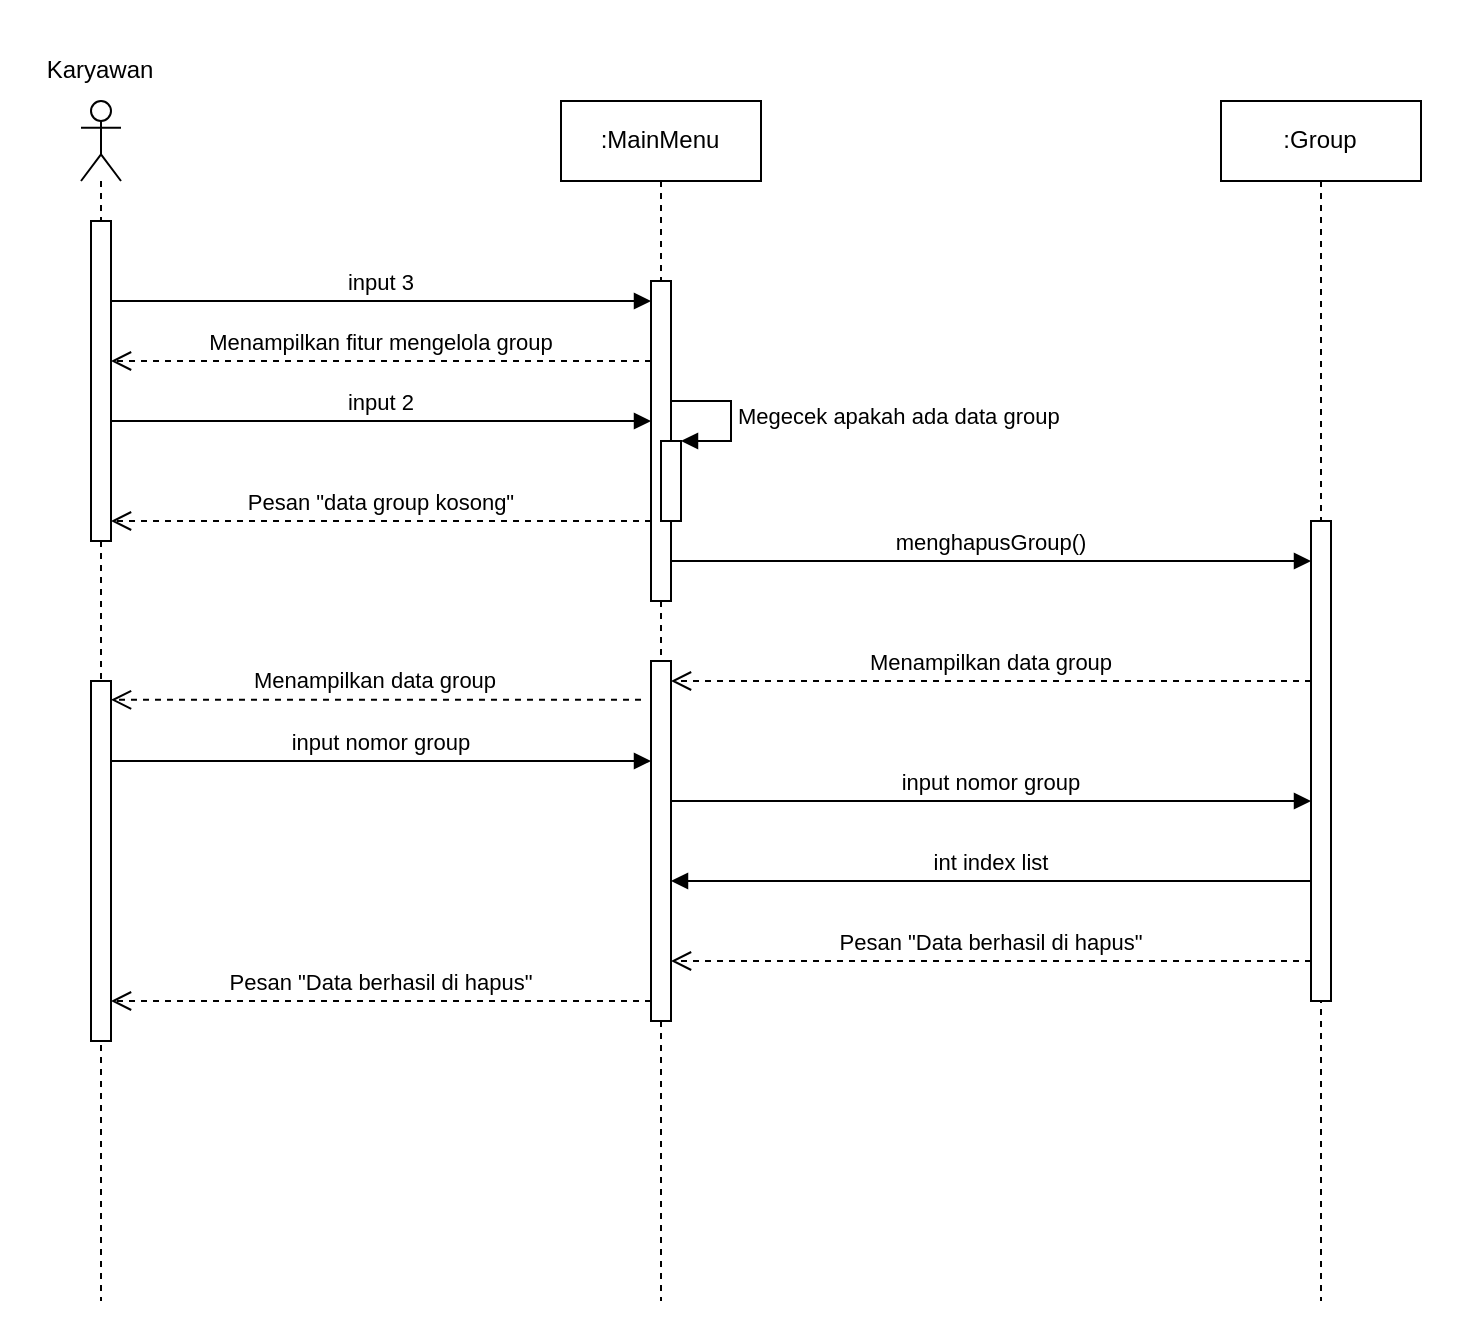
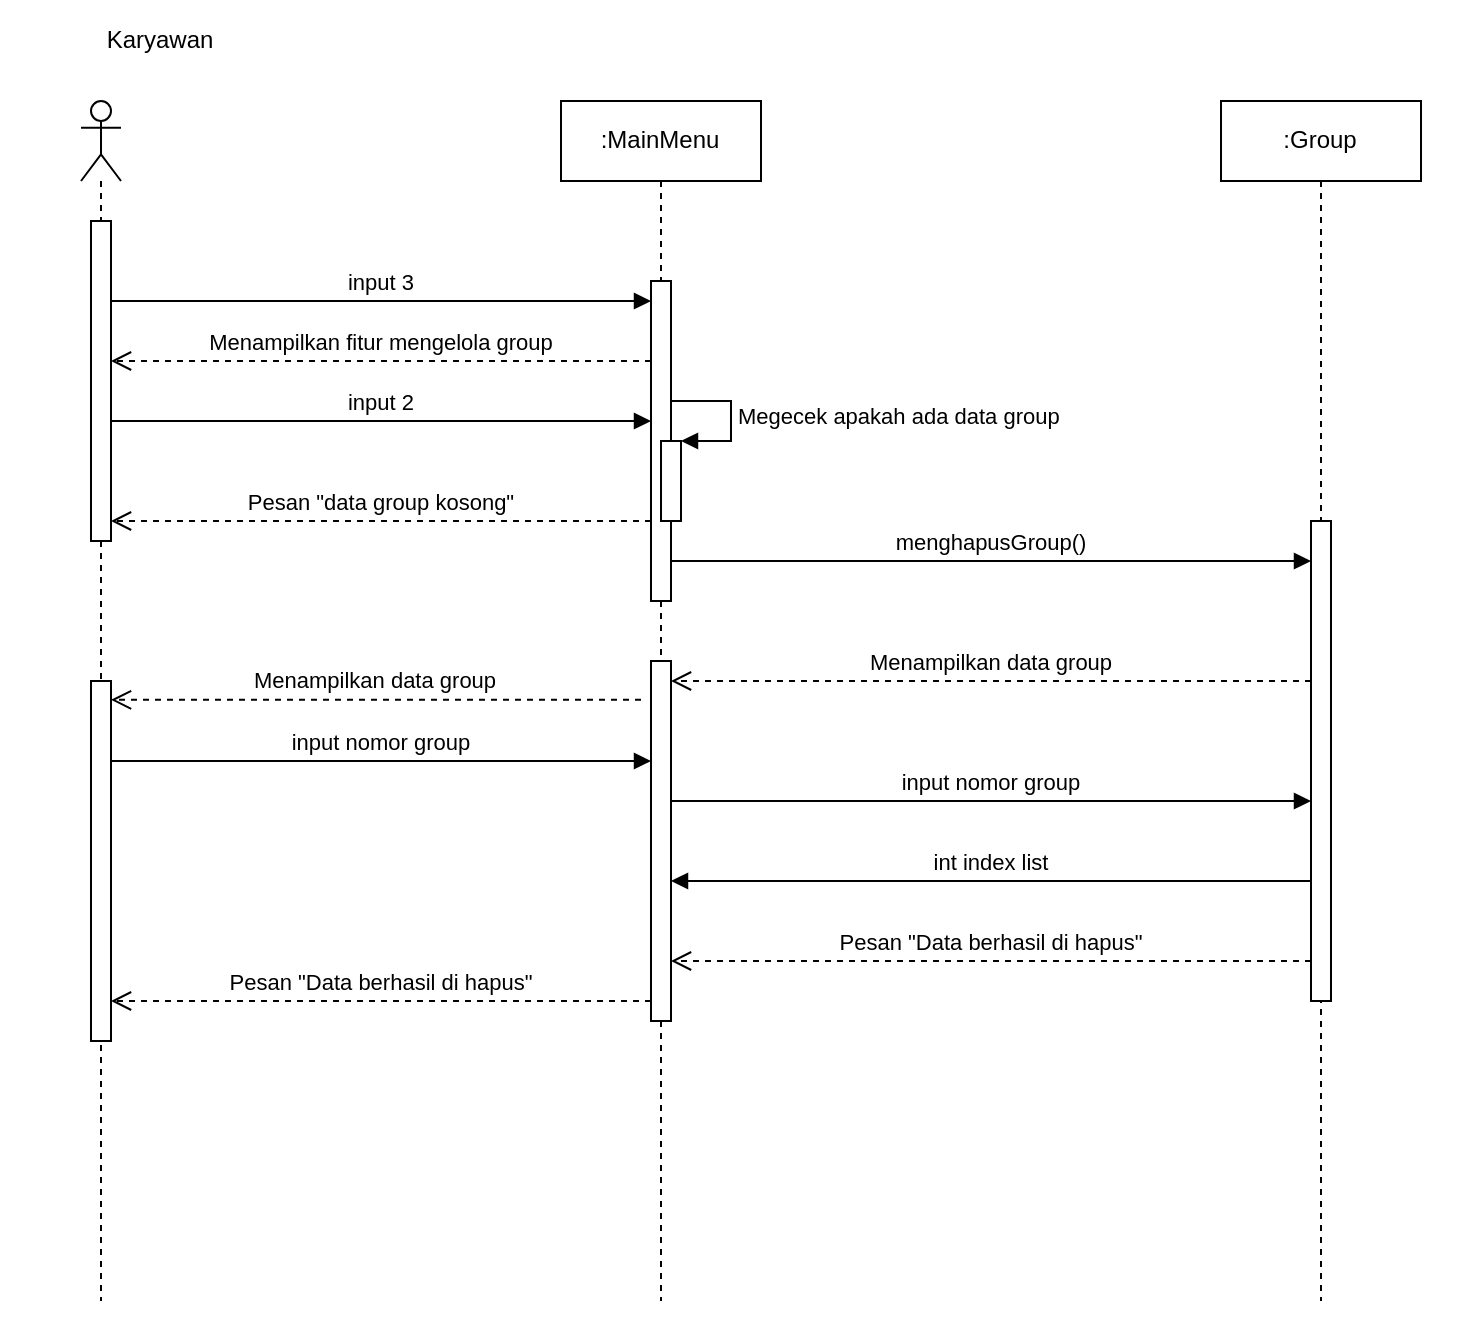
- <mxCell id="6" value="Karyawan" style="text;html=1;strokeColor=none;fillColor=none;align=center;verticalAlign=middle;whiteSpace=wrap;rounded=0;" vertex="1" parent="1"><mxGeometry x="20" y="20" width="60" height="30" as="geometry" /></mxCell>
+ <mxCell id="6" value="Karyawan" style="text;html=1;strokeColor=none;fillColor=none;align=center;verticalAlign=middle;whiteSpace=wrap;rounded=0;" vertex="1" parent="1"><mxGeometry x="50" y="5" width="60" height="30" as="geometry" /></mxCell>
